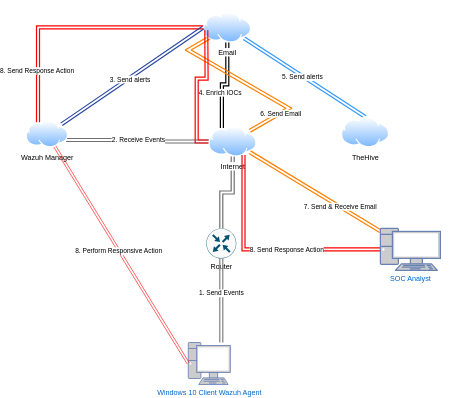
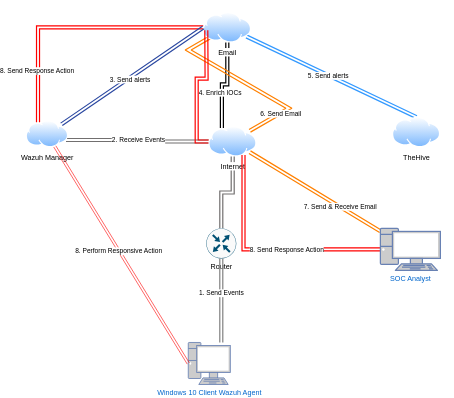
- <mxCell id="17" value="TheHive&lt;br&gt;" style="image;aspect=fixed;perimeter=ellipsePerimeter;html=1;align=center;shadow=0;dashed=0;spacingTop=3;image=img/lib/active_directory/internet_cloud.svg;" parent="1" vertex="1"><mxGeometry x="545" y="194.5" width="80" height="50.4" as="geometry" /></mxCell>
+ <mxCell id="17" value="TheHive&lt;br&gt;" style="image;aspect=fixed;perimeter=ellipsePerimeter;html=1;align=center;shadow=0;dashed=0;spacingTop=3;image=img/lib/active_directory/internet_cloud.svg;" parent="1" vertex="1"><mxGeometry x="630" y="194.5" width="80" height="50.4" as="geometry" /></mxCell>
